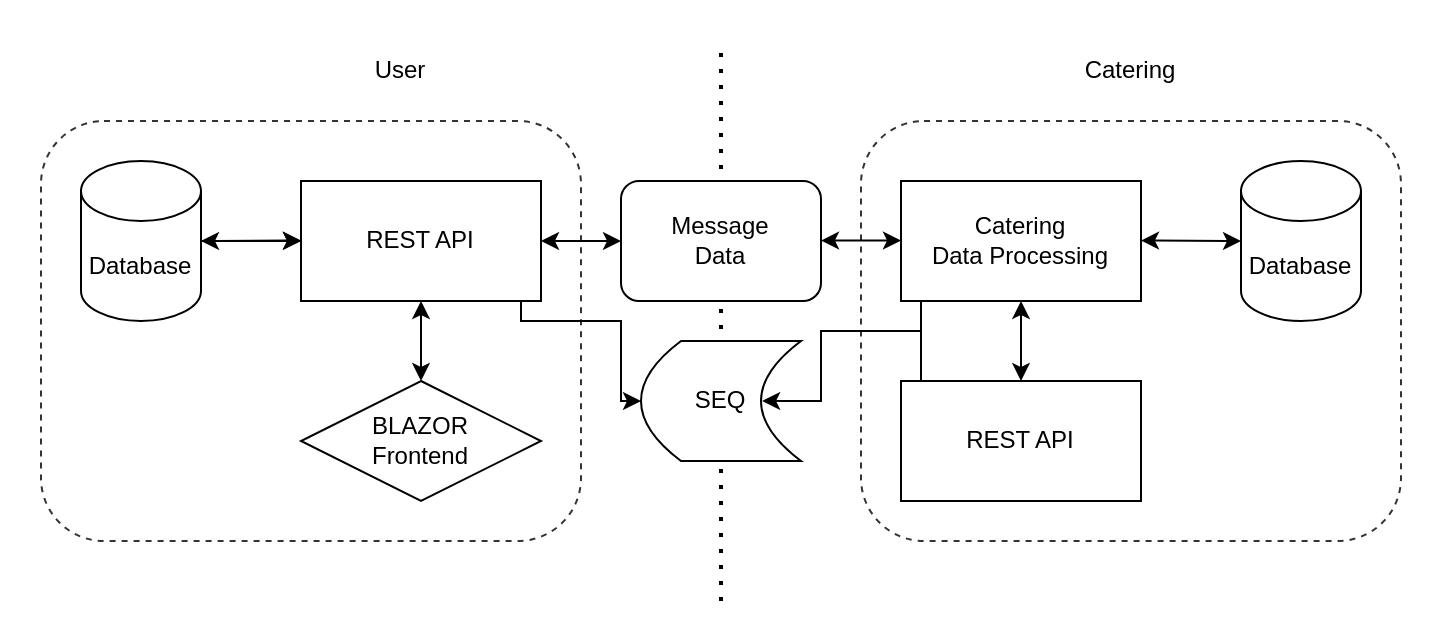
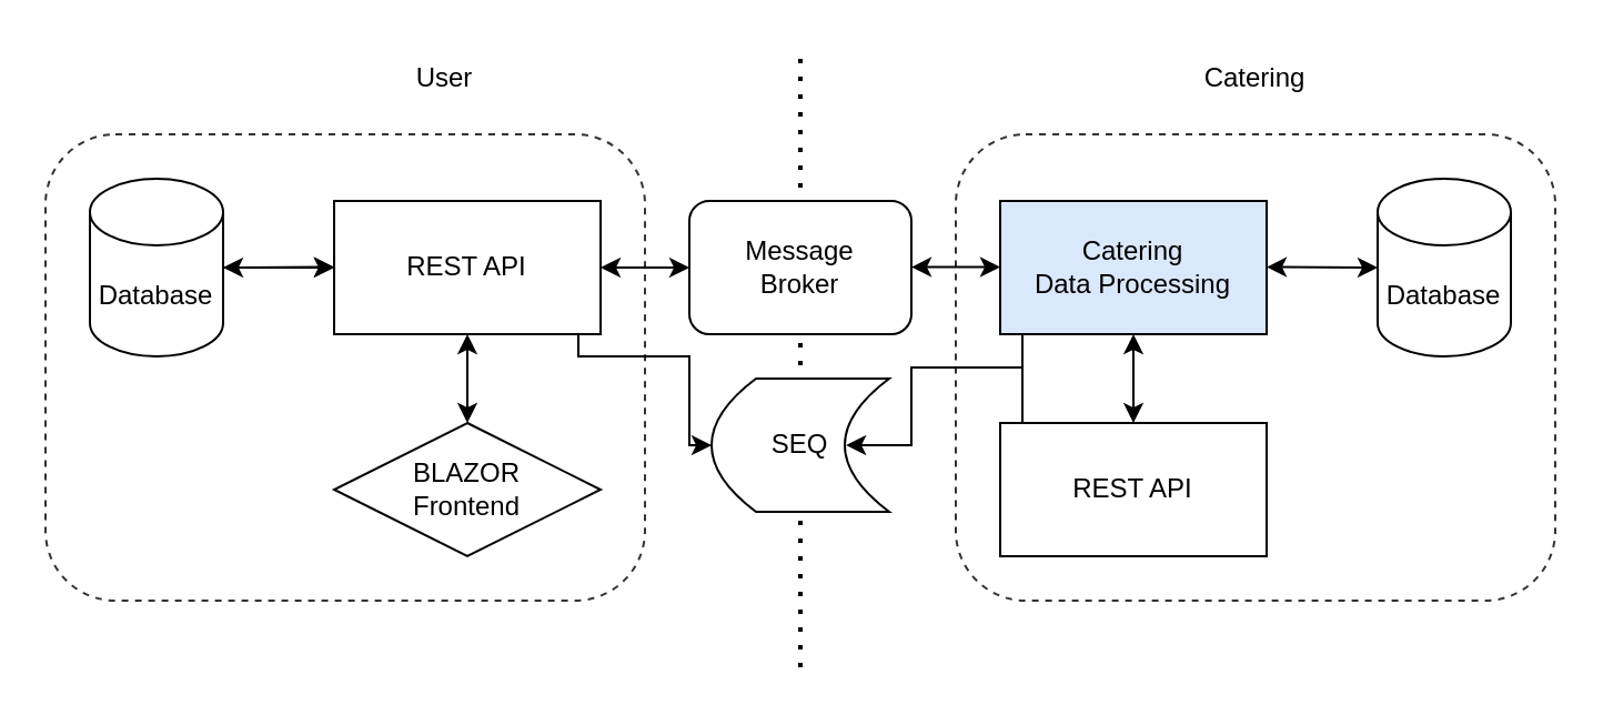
- <mxCell id="18" value="&lt;div&gt;Message &lt;br&gt;&lt;/div&gt;&lt;div&gt;Data&lt;br&gt;&lt;/div&gt;" style="rounded=1;whiteSpace=wrap;html=1;fillStyle=auto;gradientColor=none;" vertex="1" parent="1"><mxGeometry x="310" y="90" width="100" height="60" as="geometry" /></mxCell>
+ <mxCell id="18" value="&lt;div&gt;Message &lt;br&gt;&lt;/div&gt;&lt;div&gt;Broker&lt;br&gt;&lt;/div&gt;" style="rounded=1;whiteSpace=wrap;html=1;fillStyle=auto;gradientColor=none;" vertex="1" parent="1"><mxGeometry x="310" y="90" width="100" height="60" as="geometry" /></mxCell>
- <mxCell id="10" value="&lt;div&gt;Catering&lt;/div&gt;&lt;div&gt;Data Processing&lt;br&gt;&lt;/div&gt;" style="rounded=0;whiteSpace=wrap;html=1;" vertex="1" parent="1"><mxGeometry x="450" y="90" width="120" height="60" as="geometry" /></mxCell>
+ <mxCell id="10" value="&lt;div&gt;Catering&lt;/div&gt;&lt;div&gt;Data Processing&lt;br&gt;&lt;/div&gt;" style="rounded=0;whiteSpace=wrap;html=1;fillColor=#dae8fc;" vertex="1" parent="1"><mxGeometry x="450" y="90" width="120" height="60" as="geometry" /></mxCell>
